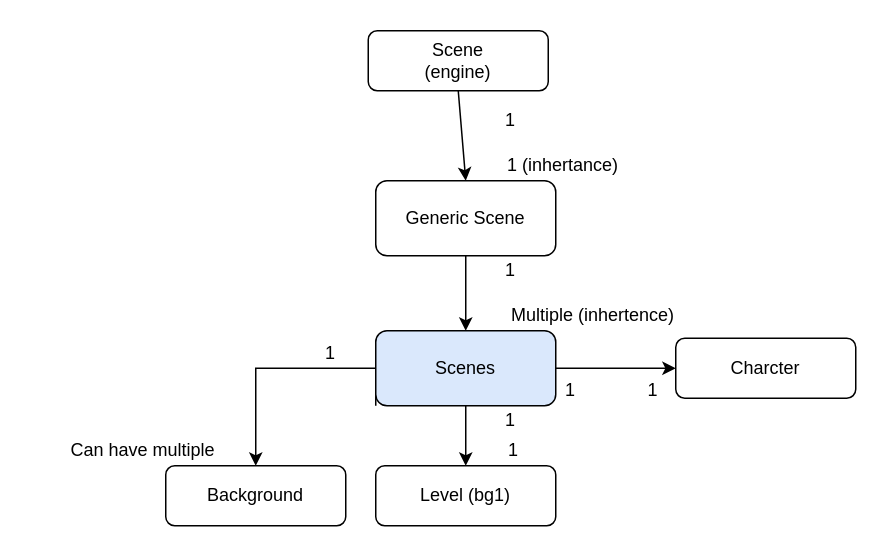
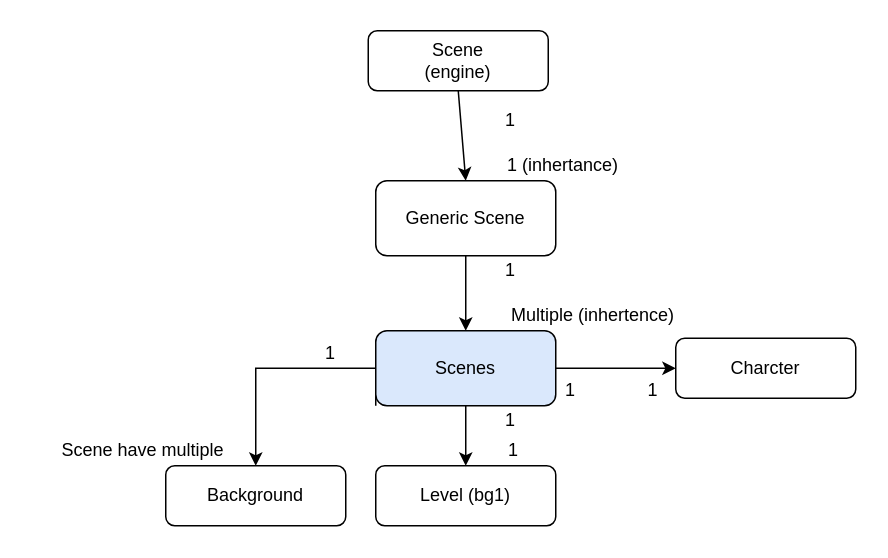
- <mxCell id="20" value="Can have multiple" style="text;html=1;strokeColor=none;fillColor=none;align=center;verticalAlign=middle;whiteSpace=wrap;rounded=0;" parent="1" vertex="1"><mxGeometry x="20" y="290" width="150" height="20" as="geometry" /></mxCell>
+ <mxCell id="20" value="Scene have multiple" style="text;html=1;strokeColor=none;fillColor=none;align=center;verticalAlign=middle;whiteSpace=wrap;rounded=0;" parent="1" vertex="1"><mxGeometry x="20" y="290" width="150" height="20" as="geometry" /></mxCell>
